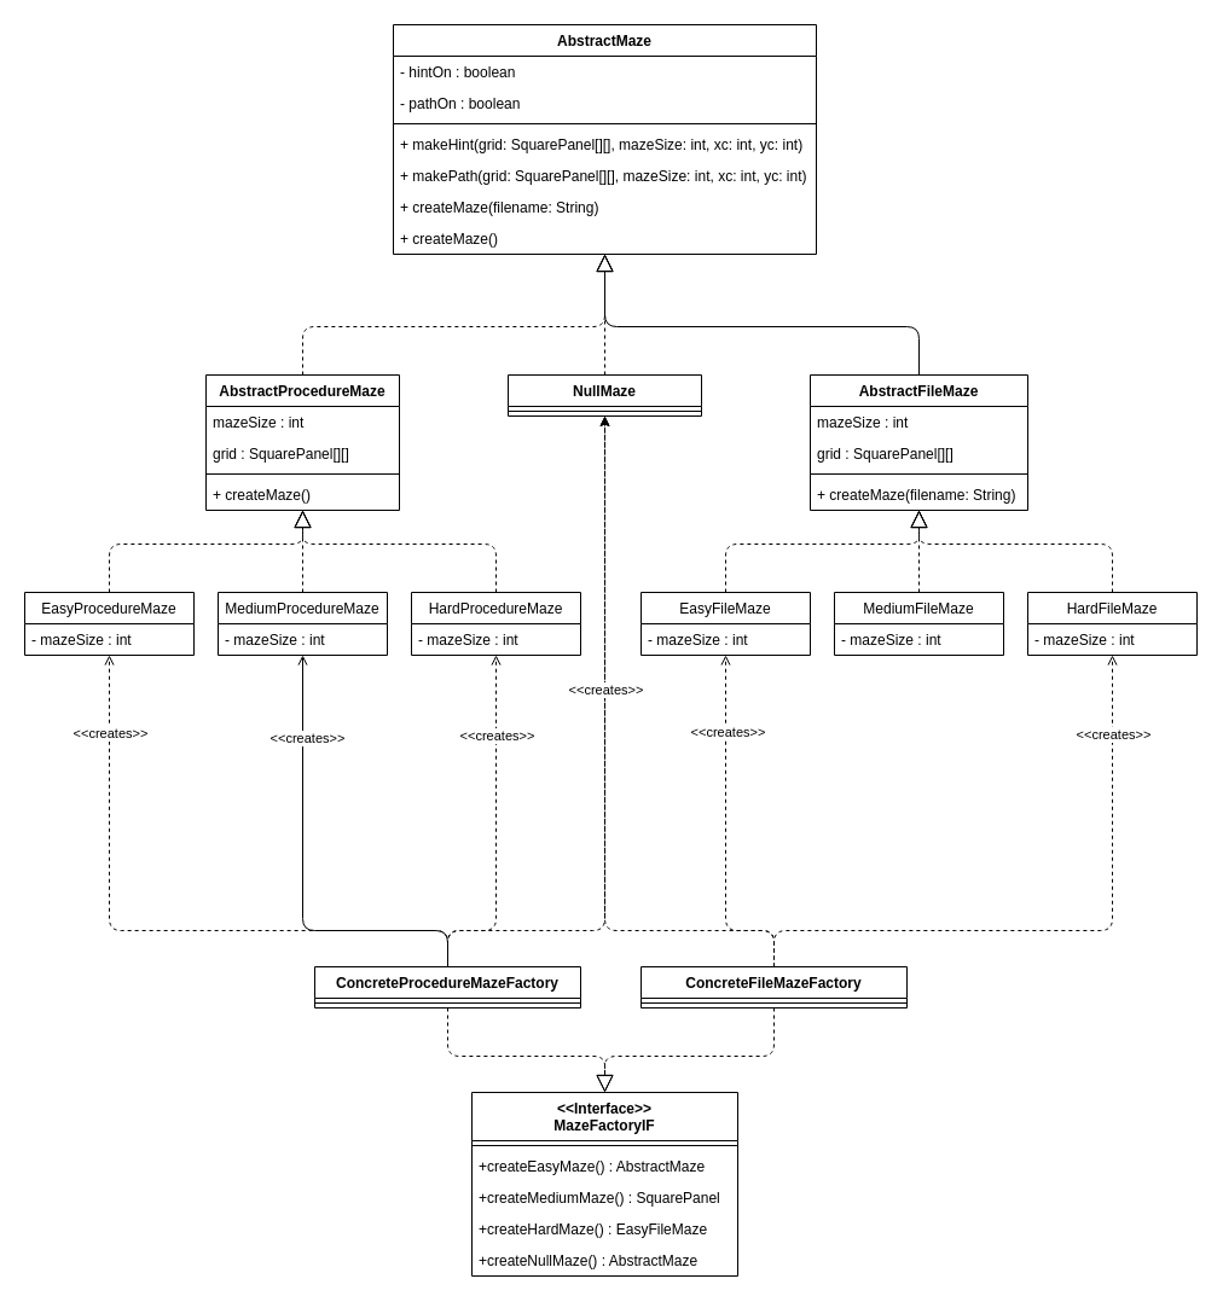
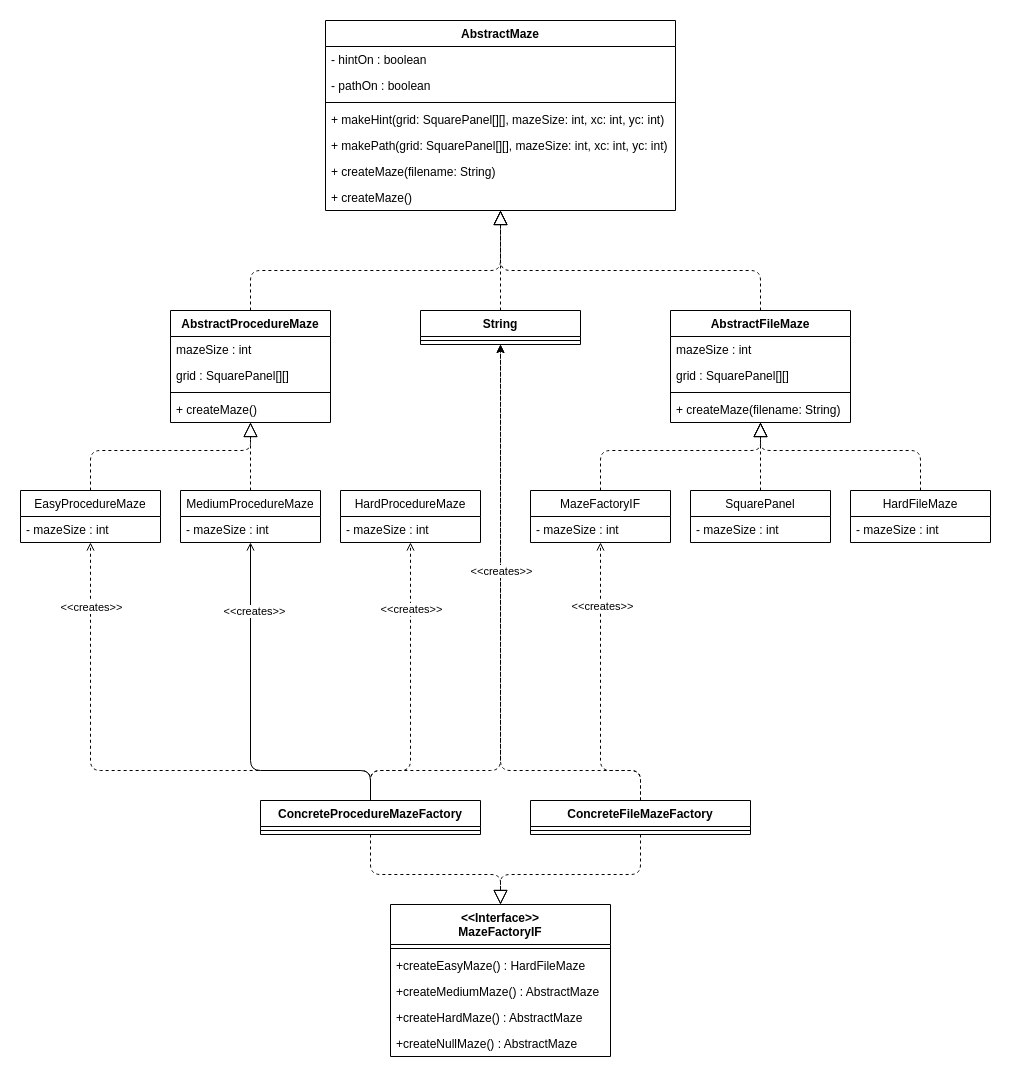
- <mxCell id="61" value="" style="endArrow=block;dashed=0;endFill=0;endSize=12;html=1;entryX=0.5;entryY=1;entryDx=0;entryDy=0;exitX=0.5;exitY=0;exitDx=0;exitDy=0;" parent="1" source="15" target="2" edge="1"><mxGeometry width="160" relative="1" as="geometry"><mxPoint x="480" y="330" as="sourcePoint" /><mxPoint x="415" y="136" as="targetPoint" /><Array as="points"><mxPoint x="760" y="270" /><mxPoint x="500" y="270" /></Array></mxGeometry></mxCell>
+ <mxCell id="61" value="" style="endArrow=block;dashed=1;endFill=0;endSize=12;html=1;entryX=0.5;entryY=1;entryDx=0;entryDy=0;exitX=0.5;exitY=0;exitDx=0;exitDy=0;" parent="1" source="15" target="2" edge="1"><mxGeometry width="160" relative="1" as="geometry"><mxPoint x="480" y="330" as="sourcePoint" /><mxPoint x="415" y="136" as="targetPoint" /><Array as="points"><mxPoint x="760" y="270" /><mxPoint x="500" y="270" /></Array></mxGeometry></mxCell>
- <mxCell id="38" value="NullMaze" style="swimlane;fontStyle=1;align=center;verticalAlign=top;childLayout=stackLayout;horizontal=1;startSize=26;horizontalStack=0;resizeParent=1;resizeParentMax=0;resizeLast=0;collapsible=1;marginBottom=0;" parent="1" vertex="1"><mxGeometry x="420" y="310" width="160" height="34" as="geometry"><mxRectangle x="400" y="260" width="80" height="26" as="alternateBounds" /></mxGeometry></mxCell>
+ <mxCell id="38" value="String" style="swimlane;fontStyle=1;align=center;verticalAlign=top;childLayout=stackLayout;horizontal=1;startSize=26;horizontalStack=0;resizeParent=1;resizeParentMax=0;resizeLast=0;collapsible=1;marginBottom=0;" parent="1" vertex="1"><mxGeometry x="420" y="310" width="160" height="34" as="geometry"><mxRectangle x="400" y="260" width="80" height="26" as="alternateBounds" /></mxGeometry></mxCell>
- <mxCell id="67" value="" style="endArrow=block;dashed=1;endFill=0;endSize=12;html=1;exitX=0.5;exitY=0;exitDx=0;exitDy=0;entryX=0.5;entryY=1;entryDx=0;entryDy=0;" parent="1" source="24" target="10" edge="1"><mxGeometry width="160" relative="1" as="geometry"><mxPoint x="260" y="500" as="sourcePoint" /><mxPoint x="265" y="346" as="targetPoint" /><Array as="points"><mxPoint x="410" y="450" /><mxPoint x="250" y="450" /></Array></mxGeometry></mxCell>
- <mxCell id="26" value="EasyFileMaze" style="swimlane;fontStyle=0;childLayout=stackLayout;horizontal=1;startSize=26;fillColor=none;horizontalStack=0;resizeParent=1;resizeParentMax=0;resizeLast=0;collapsible=1;marginBottom=0;" parent="1" vertex="1"><mxGeometry x="530" y="490" width="140" height="52" as="geometry"><mxRectangle x="510" y="440" width="110" height="26" as="alternateBounds" /></mxGeometry></mxCell>
+ <mxCell id="26" value="MazeFactoryIF" style="swimlane;fontStyle=0;childLayout=stackLayout;horizontal=1;startSize=26;fillColor=none;horizontalStack=0;resizeParent=1;resizeParentMax=0;resizeLast=0;collapsible=1;marginBottom=0;" parent="1" vertex="1"><mxGeometry x="530" y="490" width="140" height="52" as="geometry"><mxRectangle x="510" y="440" width="110" height="26" as="alternateBounds" /></mxGeometry></mxCell>
- <mxCell id="28" value="MediumFileMaze" style="swimlane;fontStyle=0;childLayout=stackLayout;horizontal=1;startSize=26;fillColor=none;horizontalStack=0;resizeParent=1;resizeParentMax=0;resizeLast=0;collapsible=1;marginBottom=0;" parent="1" vertex="1"><mxGeometry x="690" y="490" width="140" height="52" as="geometry"><mxRectangle x="670" y="440" width="120" height="26" as="alternateBounds" /></mxGeometry></mxCell>
+ <mxCell id="28" value="SquarePanel" style="swimlane;fontStyle=0;childLayout=stackLayout;horizontal=1;startSize=26;fillColor=none;horizontalStack=0;resizeParent=1;resizeParentMax=0;resizeLast=0;collapsible=1;marginBottom=0;" parent="1" vertex="1"><mxGeometry x="690" y="490" width="140" height="52" as="geometry"><mxRectangle x="670" y="440" width="120" height="26" as="alternateBounds" /></mxGeometry></mxCell>
- <mxCell id="46" value="" style="endArrow=open;html=1;exitX=0.5;exitY=0;exitDx=0;exitDy=0;entryX=0.5;entryY=1;entryDx=0;entryDy=0;dashed=1;endFill=0;" parent="1" source="42" target="30" edge="1"><mxGeometry width="50" height="50" relative="1" as="geometry"><mxPoint x="570" y="740" as="sourcePoint" /><mxPoint x="620" y="690" as="targetPoint" /><Array as="points"><mxPoint x="640" y="770" /><mxPoint x="780" y="770" /><mxPoint x="920" y="770" /></Array></mxGeometry></mxCell>
- <mxCell id="47" value="&amp;lt;&amp;lt;creates&amp;gt;&amp;gt;" style="edgeLabel;html=1;align=center;verticalAlign=middle;resizable=0;points=[];" parent="46" vertex="1" connectable="0"><mxGeometry x="0.758" relative="1" as="geometry"><mxPoint as="offset" /></mxGeometry></mxCell>
- <mxCell id="34" value="+createEasyMaze() : AbstractMaze" style="text;strokeColor=none;fillColor=none;align=left;verticalAlign=top;spacingLeft=4;spacingRight=4;overflow=hidden;rotatable=0;points=[[0,0.5],[1,0.5]];portConstraint=eastwest;" parent="32" vertex="1"><mxGeometry y="48" width="220" height="26" as="geometry" /></mxCell>
+ <mxCell id="34" value="+createEasyMaze() : HardFileMaze" style="text;strokeColor=none;fillColor=none;align=left;verticalAlign=top;spacingLeft=4;spacingRight=4;overflow=hidden;rotatable=0;points=[[0,0.5],[1,0.5]];portConstraint=eastwest;" parent="32" vertex="1"><mxGeometry y="48" width="220" height="26" as="geometry" /></mxCell>
- <mxCell id="35" value="+createMediumMaze() : SquarePanel" style="text;strokeColor=none;fillColor=none;align=left;verticalAlign=top;spacingLeft=4;spacingRight=4;overflow=hidden;rotatable=0;points=[[0,0.5],[1,0.5]];portConstraint=eastwest;" parent="32" vertex="1"><mxGeometry y="74" width="220" height="26" as="geometry" /></mxCell>
+ <mxCell id="35" value="+createMediumMaze() : AbstractMaze" style="text;strokeColor=none;fillColor=none;align=left;verticalAlign=top;spacingLeft=4;spacingRight=4;overflow=hidden;rotatable=0;points=[[0,0.5],[1,0.5]];portConstraint=eastwest;" parent="32" vertex="1"><mxGeometry y="74" width="220" height="26" as="geometry" /></mxCell>
- <mxCell id="36" value="+createHardMaze() : EasyFileMaze" style="text;strokeColor=none;fillColor=none;align=left;verticalAlign=top;spacingLeft=4;spacingRight=4;overflow=hidden;rotatable=0;points=[[0,0.5],[1,0.5]];portConstraint=eastwest;" parent="32" vertex="1"><mxGeometry y="100" width="220" height="26" as="geometry" /></mxCell>
+ <mxCell id="36" value="+createHardMaze() : AbstractMaze" style="text;strokeColor=none;fillColor=none;align=left;verticalAlign=top;spacingLeft=4;spacingRight=4;overflow=hidden;rotatable=0;points=[[0,0.5],[1,0.5]];portConstraint=eastwest;" parent="32" vertex="1"><mxGeometry y="100" width="220" height="26" as="geometry" /></mxCell>
